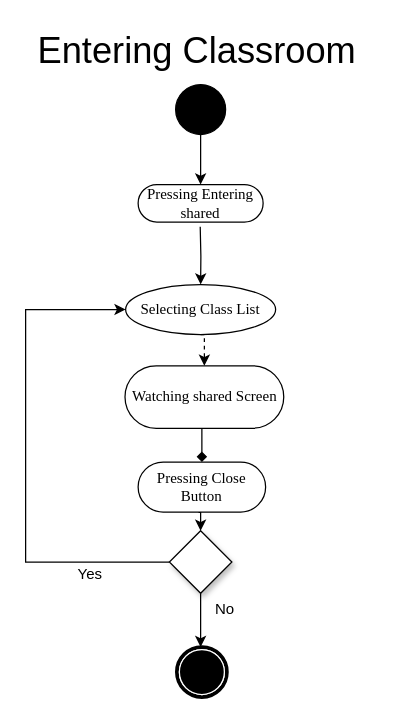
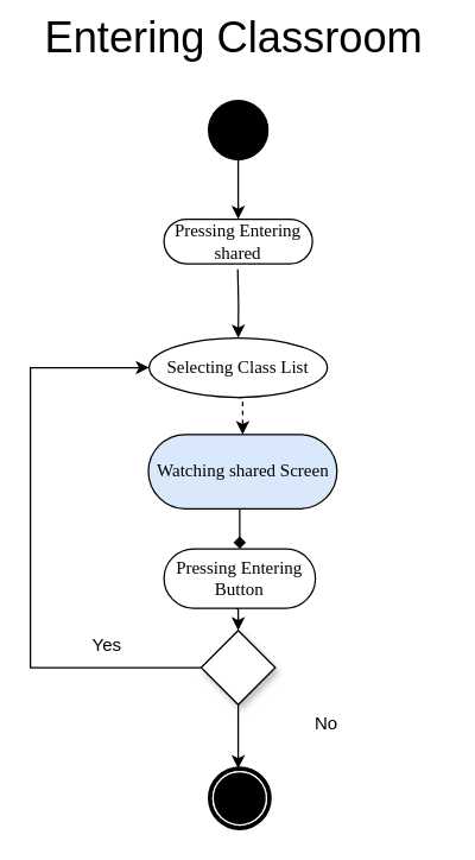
- <mxCell id="16" value="Entering Classroom" style="text;html=1;resizable=0;points=[];autosize=1;align=left;verticalAlign=top;spacingTop=-4;fontSize=29;" parent="1" vertex="1"><mxGeometry x="28" y="20" width="270" height="40" as="geometry" /></mxCell>
+ <mxCell id="16" value="Entering Classroom" style="text;html=1;resizable=0;points=[];autosize=1;align=left;verticalAlign=top;spacingTop=-4;fontSize=29;" parent="1" vertex="1"><mxGeometry x="28" y="5" width="270" height="40" as="geometry" /></mxCell>
- <mxCell id="8" value="&lt;span style=&quot;white-space: normal&quot;&gt;Watching shared Screen&lt;/span&gt;" style="rounded=1;whiteSpace=wrap;html=1;shadow=0;comic=0;labelBackgroundColor=none;strokeColor=#000000;strokeWidth=1;fillColor=#ffffff;fontFamily=Verdana;fontSize=12;fontColor=#000000;align=center;arcSize=50;" parent="1" vertex="1"><mxGeometry x="99.5" y="292" width="127" height="50" as="geometry" /></mxCell>
+ <mxCell id="8" value="&lt;span style=&quot;white-space: normal&quot;&gt;Watching shared Screen&lt;/span&gt;" style="rounded=1;whiteSpace=wrap;html=1;shadow=0;comic=0;labelBackgroundColor=none;strokeColor=#000000;strokeWidth=1;fillColor=#dae8fc;fontFamily=Verdana;fontSize=12;fontColor=#000000;align=center;arcSize=50;" parent="1" vertex="1"><mxGeometry x="99.5" y="292" width="127" height="50" as="geometry" /></mxCell>
- <mxCell id="14" value="Pressing Close Button" style="rounded=1;whiteSpace=wrap;html=1;shadow=0;comic=0;labelBackgroundColor=none;strokeColor=#000000;strokeWidth=1;fillColor=#ffffff;fontFamily=Verdana;fontSize=12;fontColor=#000000;align=center;arcSize=50;" parent="1" vertex="1"><mxGeometry x="110" y="369" width="102" height="40" as="geometry" /></mxCell>
+ <mxCell id="14" value="Pressing Entering Button" style="rounded=1;whiteSpace=wrap;html=1;shadow=0;comic=0;labelBackgroundColor=none;strokeColor=#000000;strokeWidth=1;fillColor=#ffffff;fontFamily=Verdana;fontSize=12;fontColor=#000000;align=center;arcSize=50;" parent="1" vertex="1"><mxGeometry x="110" y="369" width="102" height="40" as="geometry" /></mxCell>
- <mxCell id="17" value="Yes" style="text;html=1;resizable=0;points=[];autosize=1;align=left;verticalAlign=top;spacingTop=-4;" vertex="1" parent="1"><mxGeometry x="60" y="449" width="40" height="20" as="geometry" /></mxCell>
+ <mxCell id="17" value="Yes" style="text;html=1;resizable=0;points=[];autosize=1;align=left;verticalAlign=top;spacingTop=-4;" vertex="1" parent="1"><mxGeometry x="60" y="424" width="40" height="20" as="geometry" /></mxCell>
- <mxCell id="18" value="No" style="text;html=1;resizable=0;points=[];autosize=1;align=left;verticalAlign=top;spacingTop=-4;" vertex="1" parent="1"><mxGeometry x="170" y="477" width="30" height="20" as="geometry" /></mxCell>
+ <mxCell id="18" value="No" style="text;html=1;resizable=0;points=[];autosize=1;align=left;verticalAlign=top;spacingTop=-4;" vertex="1" parent="1"><mxGeometry x="210" y="477" width="30" height="20" as="geometry" /></mxCell>
